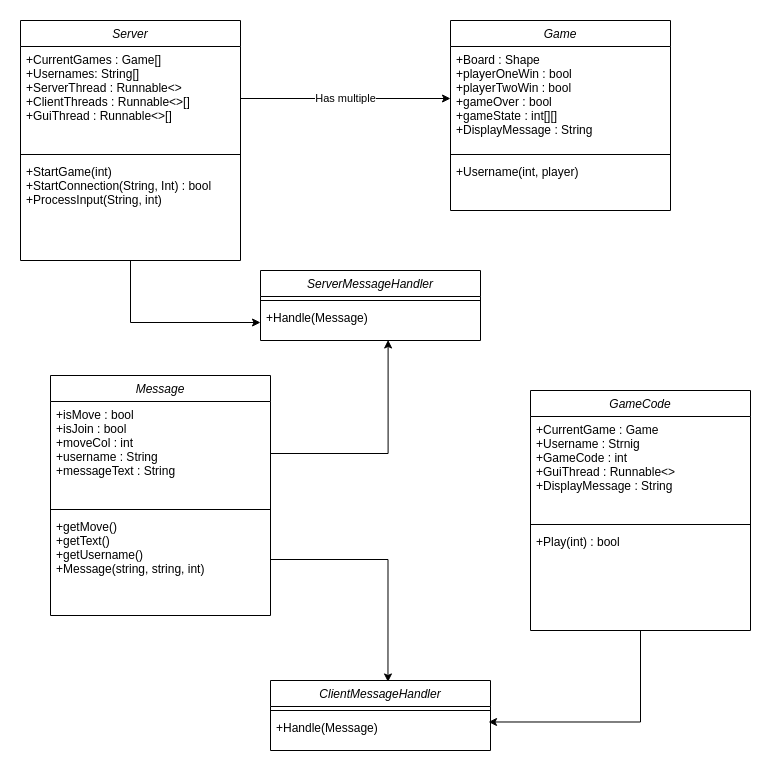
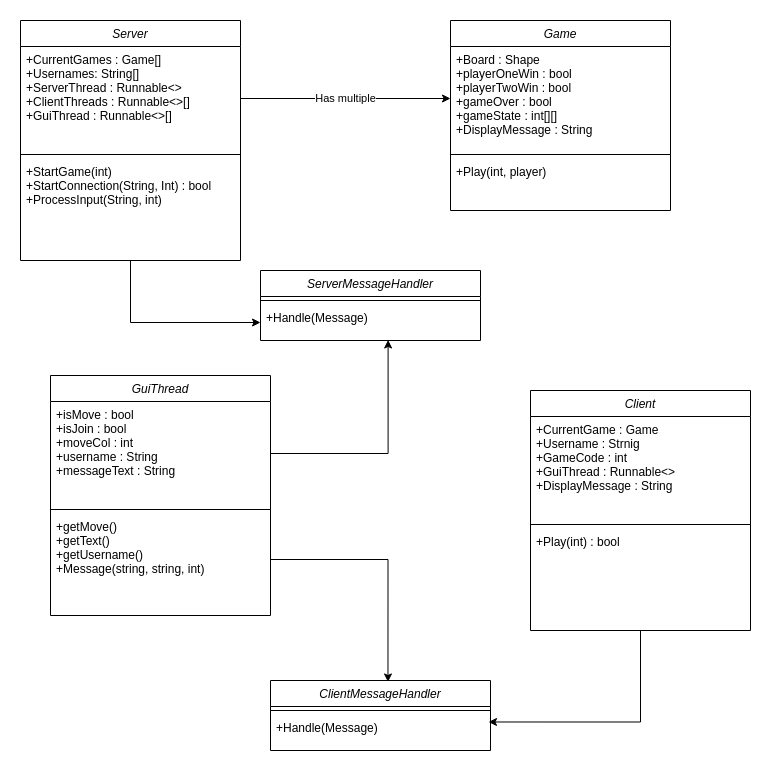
- <mxCell id="10" value="+Username(int, player)" style="text;align=left;verticalAlign=top;spacingLeft=4;spacingRight=4;overflow=hidden;rotatable=0;points=[[0,0.5],[1,0.5]];portConstraint=eastwest;" vertex="1" parent="7"><mxGeometry y="138" width="220" height="52" as="geometry" /></mxCell>
+ <mxCell id="10" value="+Play(int, player)" style="text;align=left;verticalAlign=top;spacingLeft=4;spacingRight=4;overflow=hidden;rotatable=0;points=[[0,0.5],[1,0.5]];portConstraint=eastwest;" vertex="1" parent="7"><mxGeometry y="138" width="220" height="52" as="geometry" /></mxCell>
- <mxCell id="16" value="Message" style="swimlane;fontStyle=2;align=center;verticalAlign=top;childLayout=stackLayout;horizontal=1;startSize=26;horizontalStack=0;resizeParent=1;resizeLast=0;collapsible=1;marginBottom=0;rounded=0;shadow=0;strokeWidth=1;" vertex="1" parent="1"><mxGeometry x="50" y="375" width="220" height="240" as="geometry"><mxRectangle x="230" y="140" width="160" height="26" as="alternateBounds" /></mxGeometry></mxCell>
+ <mxCell id="16" value="GuiThread" style="swimlane;fontStyle=2;align=center;verticalAlign=top;childLayout=stackLayout;horizontal=1;startSize=26;horizontalStack=0;resizeParent=1;resizeLast=0;collapsible=1;marginBottom=0;rounded=0;shadow=0;strokeWidth=1;" vertex="1" parent="1"><mxGeometry x="50" y="375" width="220" height="240" as="geometry"><mxRectangle x="230" y="140" width="160" height="26" as="alternateBounds" /></mxGeometry></mxCell>
- <mxCell id="12" value="GameCode" style="swimlane;fontStyle=2;align=center;verticalAlign=top;childLayout=stackLayout;horizontal=1;startSize=26;horizontalStack=0;resizeParent=1;resizeLast=0;collapsible=1;marginBottom=0;rounded=0;shadow=0;strokeWidth=1;" vertex="1" parent="1"><mxGeometry x="530" y="390" width="220" height="240" as="geometry"><mxRectangle x="230" y="140" width="160" height="26" as="alternateBounds" /></mxGeometry></mxCell>
+ <mxCell id="12" value="Client" style="swimlane;fontStyle=2;align=center;verticalAlign=top;childLayout=stackLayout;horizontal=1;startSize=26;horizontalStack=0;resizeParent=1;resizeLast=0;collapsible=1;marginBottom=0;rounded=0;shadow=0;strokeWidth=1;" vertex="1" parent="1"><mxGeometry x="530" y="390" width="220" height="240" as="geometry"><mxRectangle x="230" y="140" width="160" height="26" as="alternateBounds" /></mxGeometry></mxCell>
